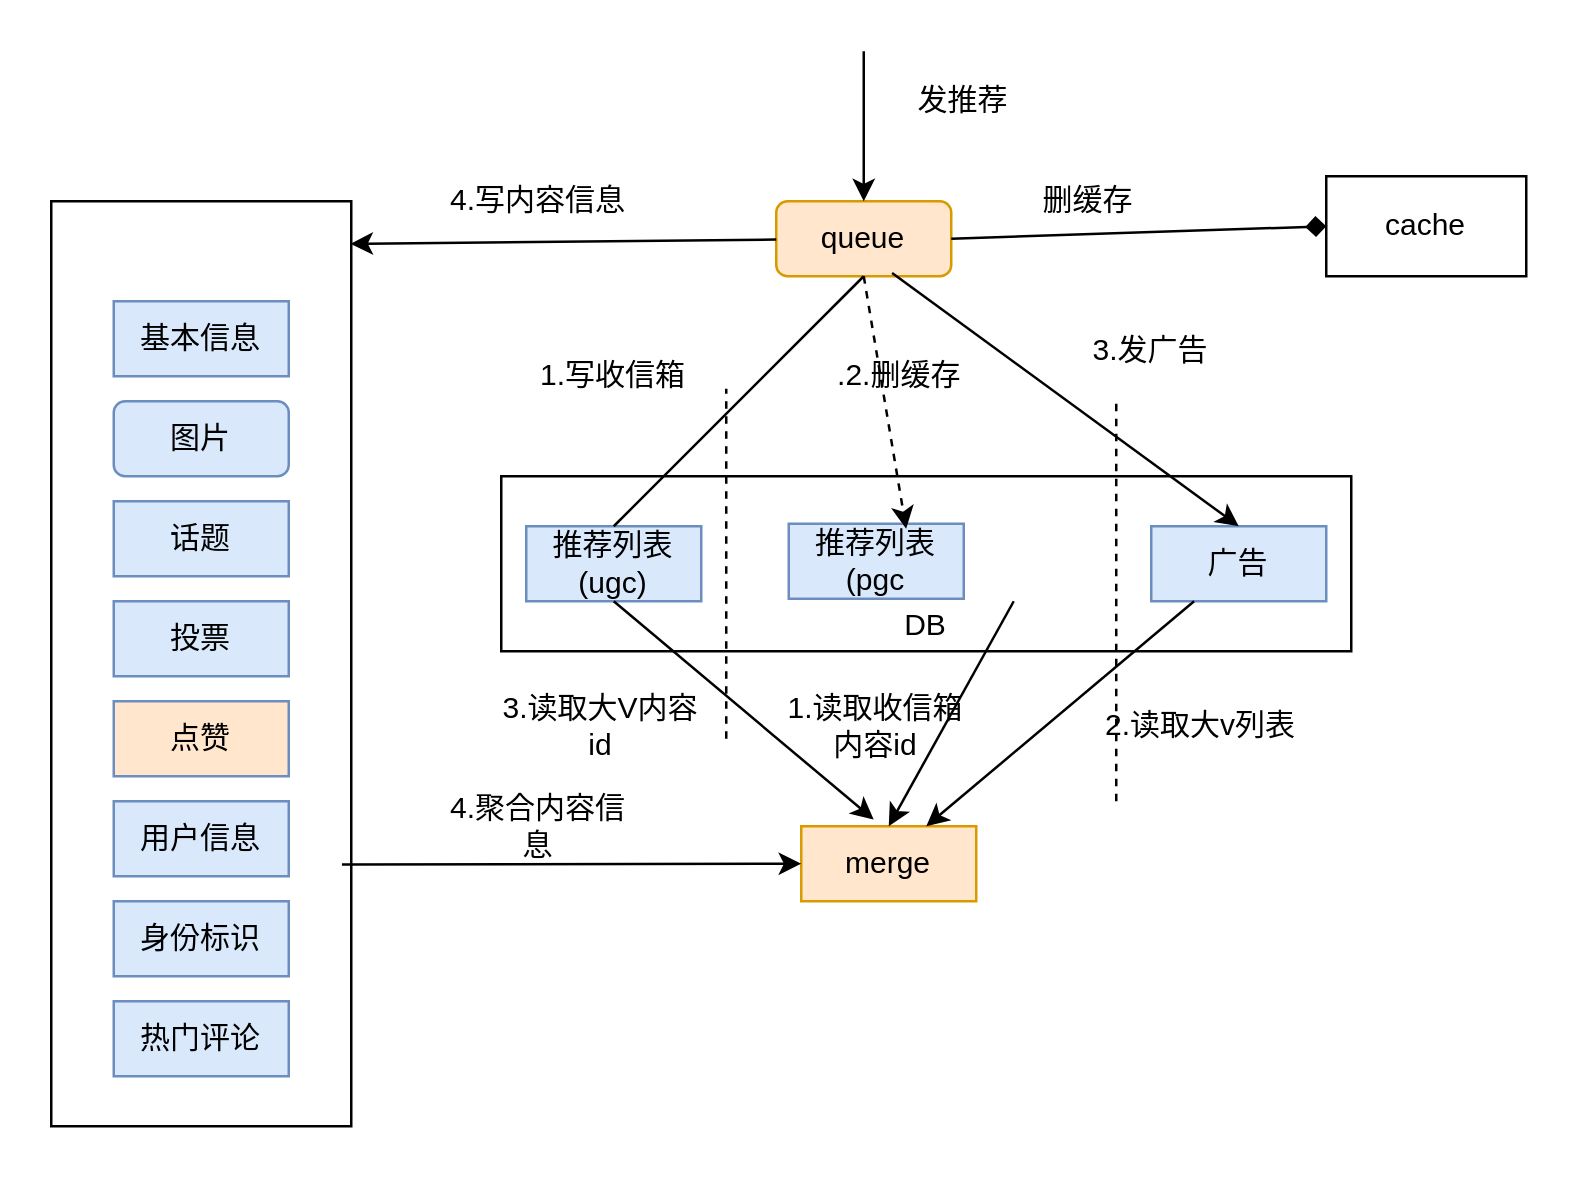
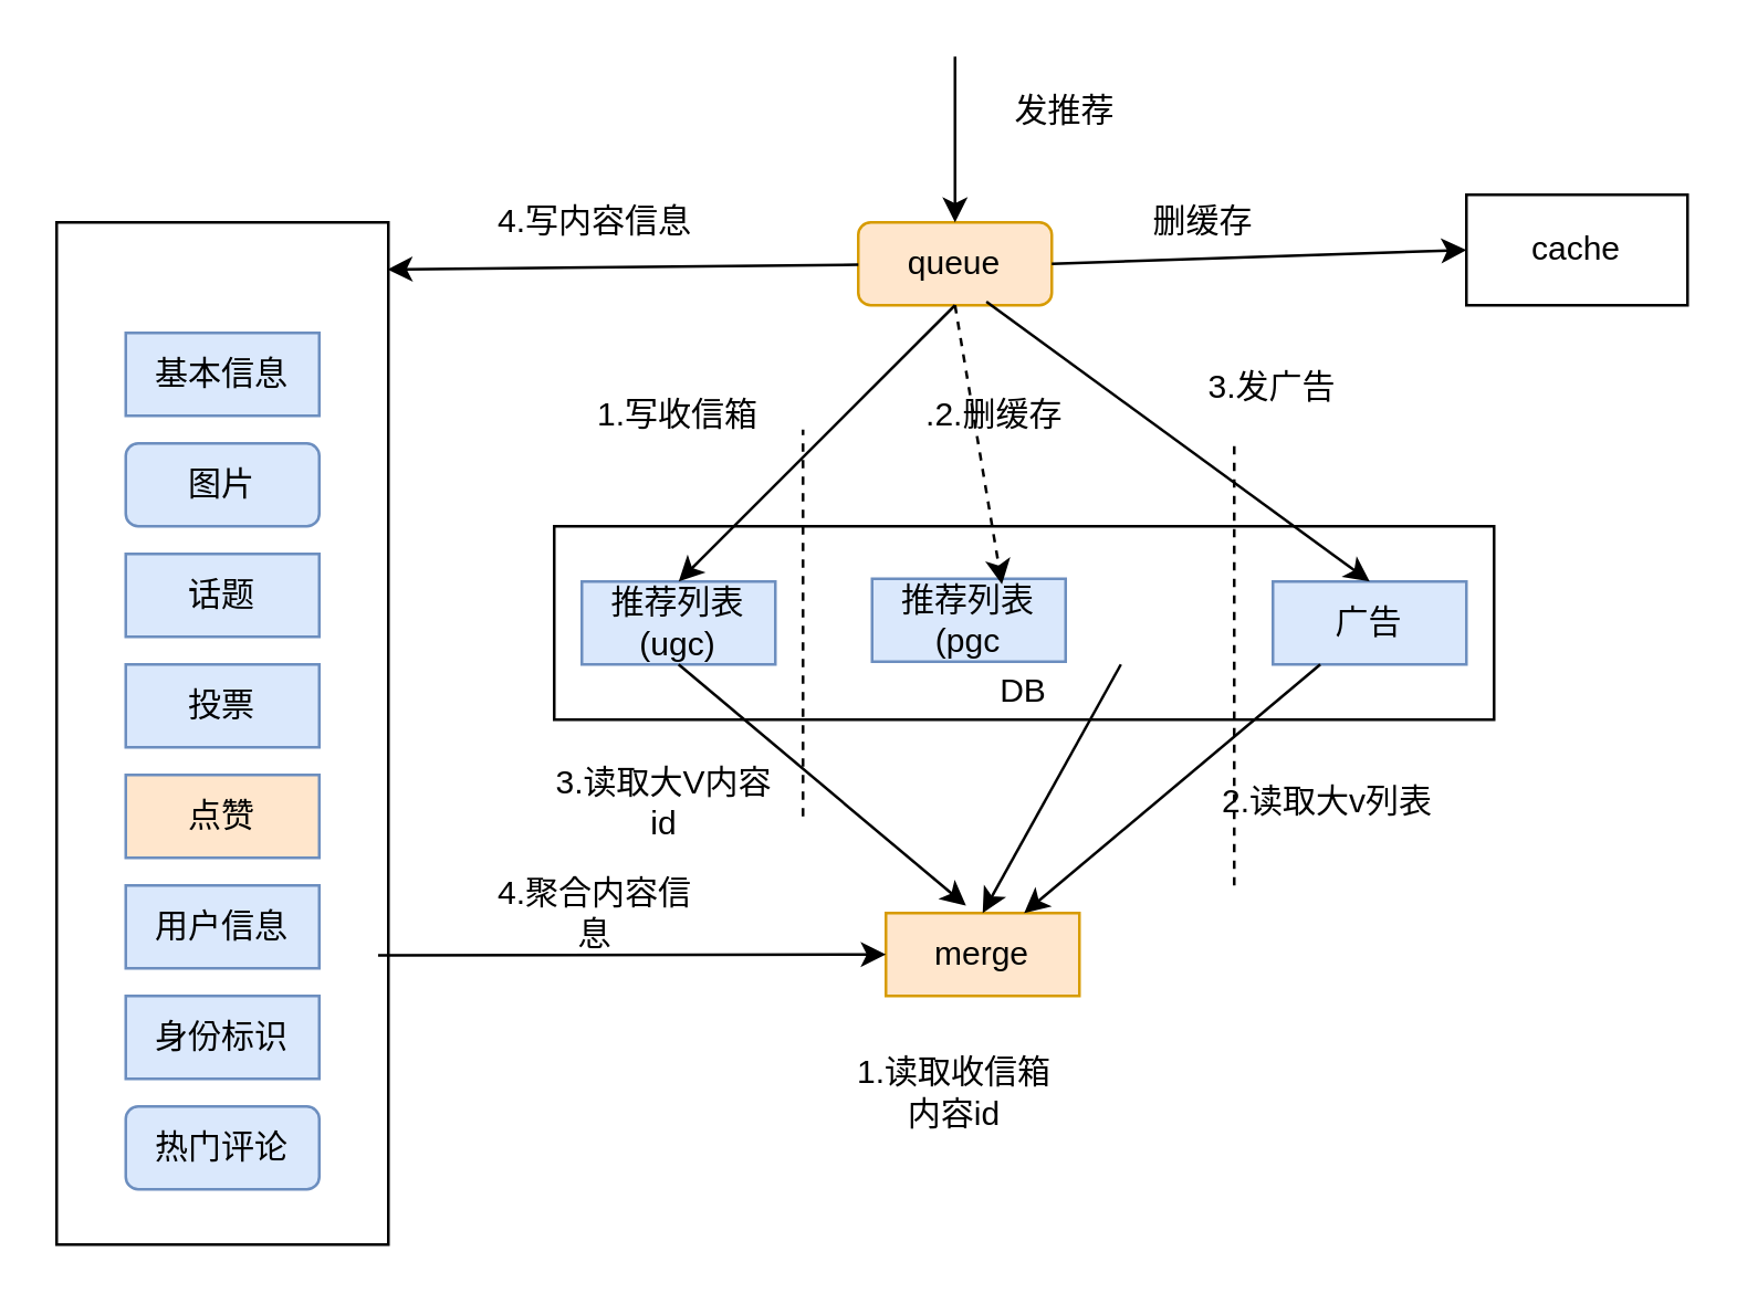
- <mxCell id="38" value="" style="endArrow=diamond;html=1;entryX=0;entryY=0.5;entryDx=0;entryDy=0;exitX=1;exitY=0.5;exitDx=0;exitDy=0;" edge="1" parent="1" source="16" target="37"><mxGeometry width="50" height="50" relative="1" as="geometry"><mxPoint x="320" y="105.344" as="sourcePoint" /><mxPoint x="149.64" y="107.02" as="targetPoint" /></mxGeometry></mxCell>
+ <mxCell id="38" value="" style="endArrow=classic;html=1;entryX=0;entryY=0.5;entryDx=0;entryDy=0;exitX=1;exitY=0.5;exitDx=0;exitDy=0;" edge="1" parent="1" source="16" target="37"><mxGeometry width="50" height="50" relative="1" as="geometry"><mxPoint x="320" y="105.344" as="sourcePoint" /><mxPoint x="149.64" y="107.02" as="targetPoint" /></mxGeometry></mxCell>
- <mxCell id="17" value="" style="endArrow=none;html=1;exitX=0.5;exitY=1;exitDx=0;exitDy=0;entryX=0.5;entryY=0;entryDx=0;entryDy=0;" parent="1" source="16" target="13" edge="1"><mxGeometry width="50" height="50" relative="1" as="geometry"><mxPoint x="320" y="250" as="sourcePoint" /><mxPoint x="248" y="193" as="targetPoint" /></mxGeometry></mxCell>
+ <mxCell id="17" value="" style="endArrow=classic;html=1;exitX=0.5;exitY=1;exitDx=0;exitDy=0;entryX=0.5;entryY=0;entryDx=0;entryDy=0;" parent="1" source="16" target="13" edge="1"><mxGeometry width="50" height="50" relative="1" as="geometry"><mxPoint x="320" y="250" as="sourcePoint" /><mxPoint x="248" y="193" as="targetPoint" /></mxGeometry></mxCell>
- <mxCell id="27" value="1.读取收信箱内容id" style="text;html=1;strokeColor=none;fillColor=none;align=center;verticalAlign=middle;whiteSpace=wrap;rounded=0;" parent="1" vertex="1"><mxGeometry x="310" y="280" width="80" height="20" as="geometry" /></mxCell>
+ <mxCell id="27" value="1.读取收信箱内容id" style="text;html=1;strokeColor=none;fillColor=none;align=center;verticalAlign=middle;whiteSpace=wrap;rounded=0;" parent="1" vertex="1"><mxGeometry x="305" y="385" width="80" height="20" as="geometry" /></mxCell>
- <mxCell id="10" value="热门评论" style="rounded=0;whiteSpace=wrap;html=1;fillColor=#dae8fc;strokeColor=#6c8ebf;" parent="1" vertex="1"><mxGeometry x="45" y="400" width="70" height="30" as="geometry" /></mxCell>
+ <mxCell id="10" value="热门评论" style="whiteSpace=wrap;html=1;fillColor=#dae8fc;strokeColor=#6c8ebf;rounded=1;" parent="1" vertex="1"><mxGeometry x="45" y="400" width="70" height="30" as="geometry" /></mxCell>
